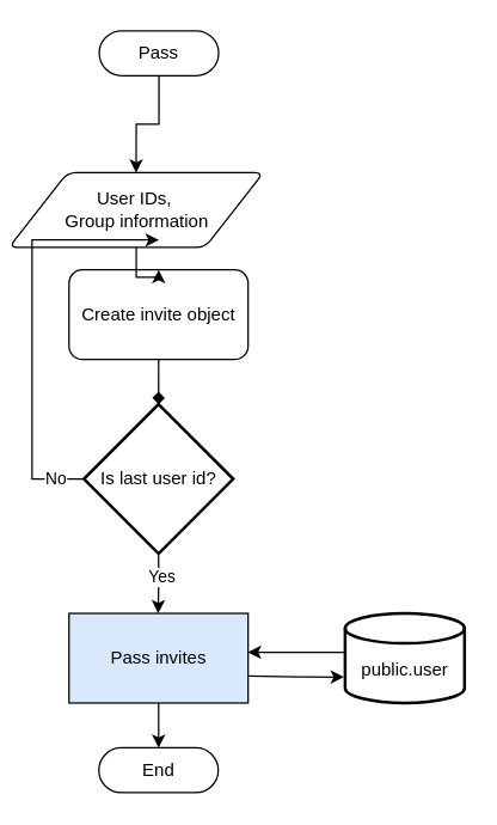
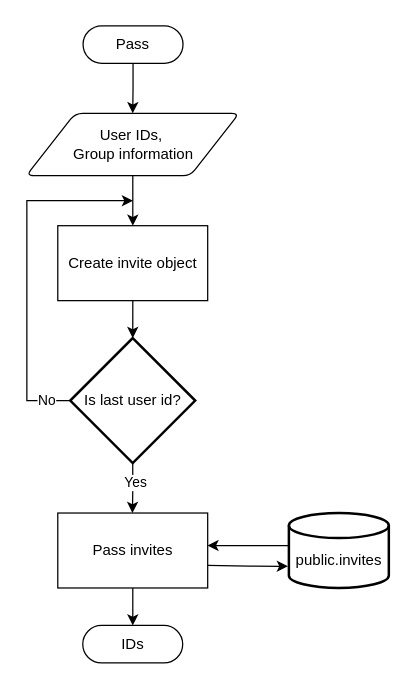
- <mxCell id="6" value="User IDs,&amp;nbsp;&lt;div&gt;Group information&lt;/div&gt;" style="shape=parallelogram;html=1;strokeWidth=1;perimeter=parallelogramPerimeter;whiteSpace=wrap;rounded=1;arcSize=12;size=0.23;" vertex="1" parent="1"><mxGeometry x="5.5" y="115" width="170.5" height="50" as="geometry" /></mxCell>
+ <mxCell id="6" value="User IDs,&amp;nbsp;&lt;div&gt;Group information&lt;/div&gt;" style="shape=parallelogram;html=1;strokeWidth=1;perimeter=parallelogramPerimeter;whiteSpace=wrap;rounded=1;arcSize=12;size=0.23;" vertex="1" parent="1"><mxGeometry x="20.5" y="90" width="170.5" height="50" as="geometry" /></mxCell>
- <mxCell id="4" value="Create invite object" style="whiteSpace=wrap;html=1;rounded=1;" vertex="1" parent="1"><mxGeometry x="45.75" y="180" width="120" height="60" as="geometry" /></mxCell>
+ <mxCell id="4" value="Create invite object" style="rounded=0;whiteSpace=wrap;html=1;" vertex="1" parent="1"><mxGeometry x="45.75" y="180" width="120" height="60" as="geometry" /></mxCell>
- <mxCell id="15" style="edgeStyle=orthogonalEdgeStyle;rounded=0;orthogonalLoop=1;jettySize=auto;html=1;entryX=0.5;entryY=0;entryDx=0;entryDy=0;entryPerimeter=0;endArrow=diamond;" edge="1" parent="1" source="4" target="14"><mxGeometry relative="1" as="geometry" /></mxCell>
+ <mxCell id="15" style="edgeStyle=orthogonalEdgeStyle;rounded=0;orthogonalLoop=1;jettySize=auto;html=1;entryX=0.5;entryY=0;entryDx=0;entryDy=0;entryPerimeter=0;" edge="1" parent="1" source="4" target="14"><mxGeometry relative="1" as="geometry" /></mxCell>
- <mxCell id="17" value="Pass invites" style="rounded=0;whiteSpace=wrap;html=1;fillColor=#dae8fc;" vertex="1" parent="1"><mxGeometry x="45.75" y="410" width="120" height="60" as="geometry" /></mxCell>
+ <mxCell id="17" value="Pass invites" style="rounded=0;whiteSpace=wrap;html=1;" vertex="1" parent="1"><mxGeometry x="45.75" y="410" width="120" height="60" as="geometry" /></mxCell>
- <mxCell id="8" value="&lt;div&gt;&lt;br&gt;&lt;/div&gt;&lt;div&gt;public.user&lt;/div&gt;" style="strokeWidth=2;html=1;shape=mxgraph.flowchart.database;whiteSpace=wrap;" vertex="1" parent="1"><mxGeometry x="230.75" y="410" width="80" height="60" as="geometry" /></mxCell>
+ <mxCell id="8" value="&lt;div&gt;&lt;br&gt;&lt;/div&gt;&lt;div&gt;public.invites&lt;/div&gt;" style="strokeWidth=2;html=1;shape=mxgraph.flowchart.database;whiteSpace=wrap;" vertex="1" parent="1"><mxGeometry x="230.75" y="410" width="80" height="60" as="geometry" /></mxCell>
- <mxCell id="18" value="End" style="html=1;dashed=0;whiteSpace=wrap;shape=mxgraph.dfd.start" vertex="1" parent="1"><mxGeometry x="65.75" y="500" width="80" height="30" as="geometry" /></mxCell>
+ <mxCell id="18" value="IDs" style="html=1;dashed=0;whiteSpace=wrap;shape=mxgraph.dfd.start" vertex="1" parent="1"><mxGeometry x="65.75" y="500" width="80" height="30" as="geometry" /></mxCell>
